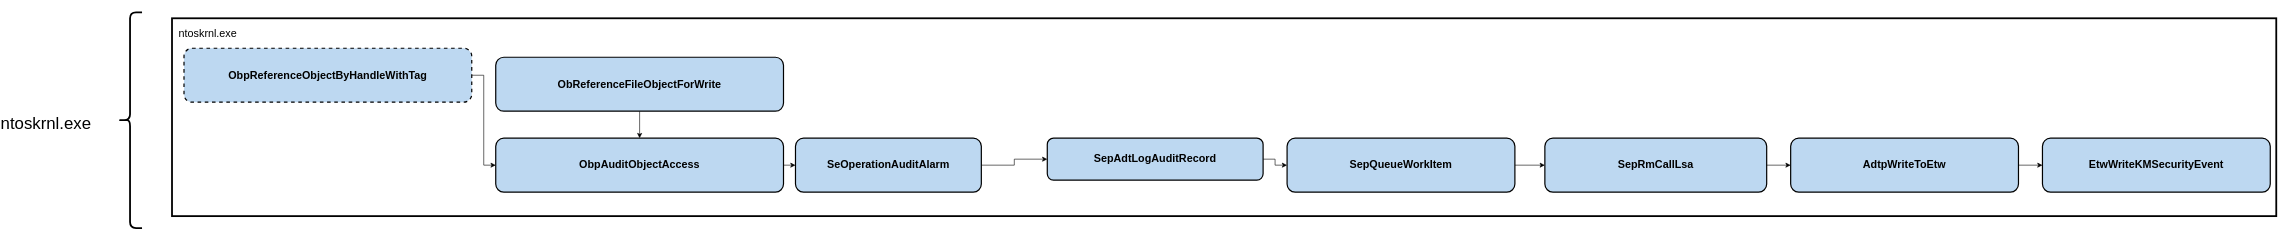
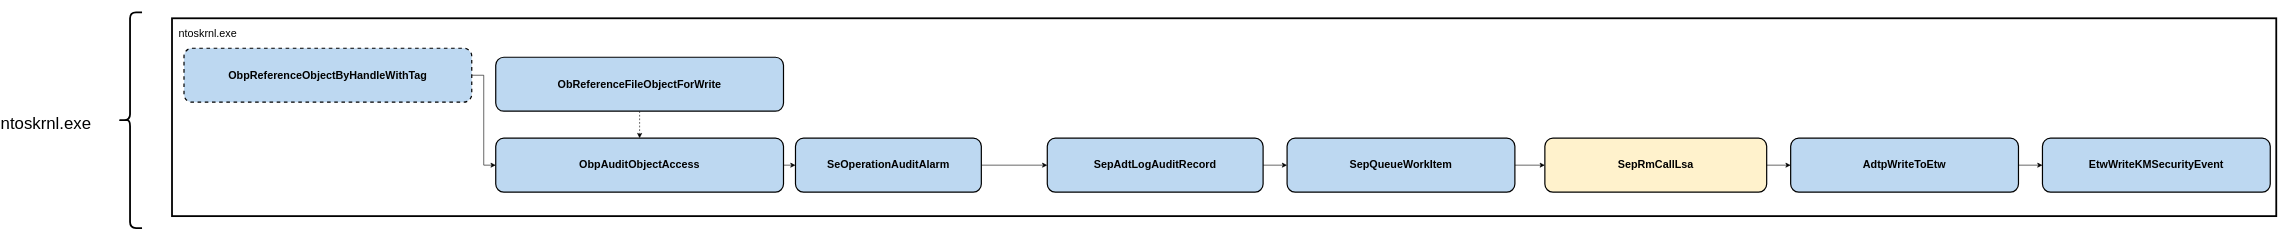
- <mxCell id="21" style="edgeStyle=orthogonalEdgeStyle;rounded=0;orthogonalLoop=1;jettySize=auto;html=1;" edge="1" parent="1" source="22" target="13"><mxGeometry relative="1" as="geometry" /></mxCell>
+ <mxCell id="21" style="edgeStyle=orthogonalEdgeStyle;rounded=0;orthogonalLoop=1;jettySize=auto;html=1;dashed=1;" edge="1" parent="1" source="22" target="13"><mxGeometry relative="1" as="geometry" /></mxCell>
- <mxCell id="15" value="&lt;b&gt;SepAdtLogAuditRecord&lt;/b&gt;" style="rounded=1;whiteSpace=wrap;html=1;fontSize=18;strokeWidth=2;fillColor=#BDD8F1;" vertex="1" parent="1"><mxGeometry x="1720" y="230" width="360" height="70" as="geometry" /></mxCell>
+ <mxCell id="15" value="&lt;b&gt;SepAdtLogAuditRecord&lt;/b&gt;" style="rounded=1;whiteSpace=wrap;html=1;fontSize=18;strokeWidth=2;fillColor=#BDD8F1;" vertex="1" parent="1"><mxGeometry x="1720" y="230" width="360" height="90" as="geometry" /></mxCell>
- <mxCell id="7" value="&lt;b&gt;SepRmCallLsa&lt;/b&gt;" style="rounded=1;whiteSpace=wrap;html=1;fontSize=18;strokeWidth=2;fillColor=#BDD8F1;" vertex="1" parent="1"><mxGeometry x="2550" y="230" width="370" height="90" as="geometry" /></mxCell>
+ <mxCell id="7" value="&lt;b&gt;SepRmCallLsa&lt;/b&gt;" style="rounded=1;whiteSpace=wrap;html=1;fontSize=18;strokeWidth=2;fillColor=#fff2cc;" vertex="1" parent="1"><mxGeometry x="2550" y="230" width="370" height="90" as="geometry" /></mxCell>
